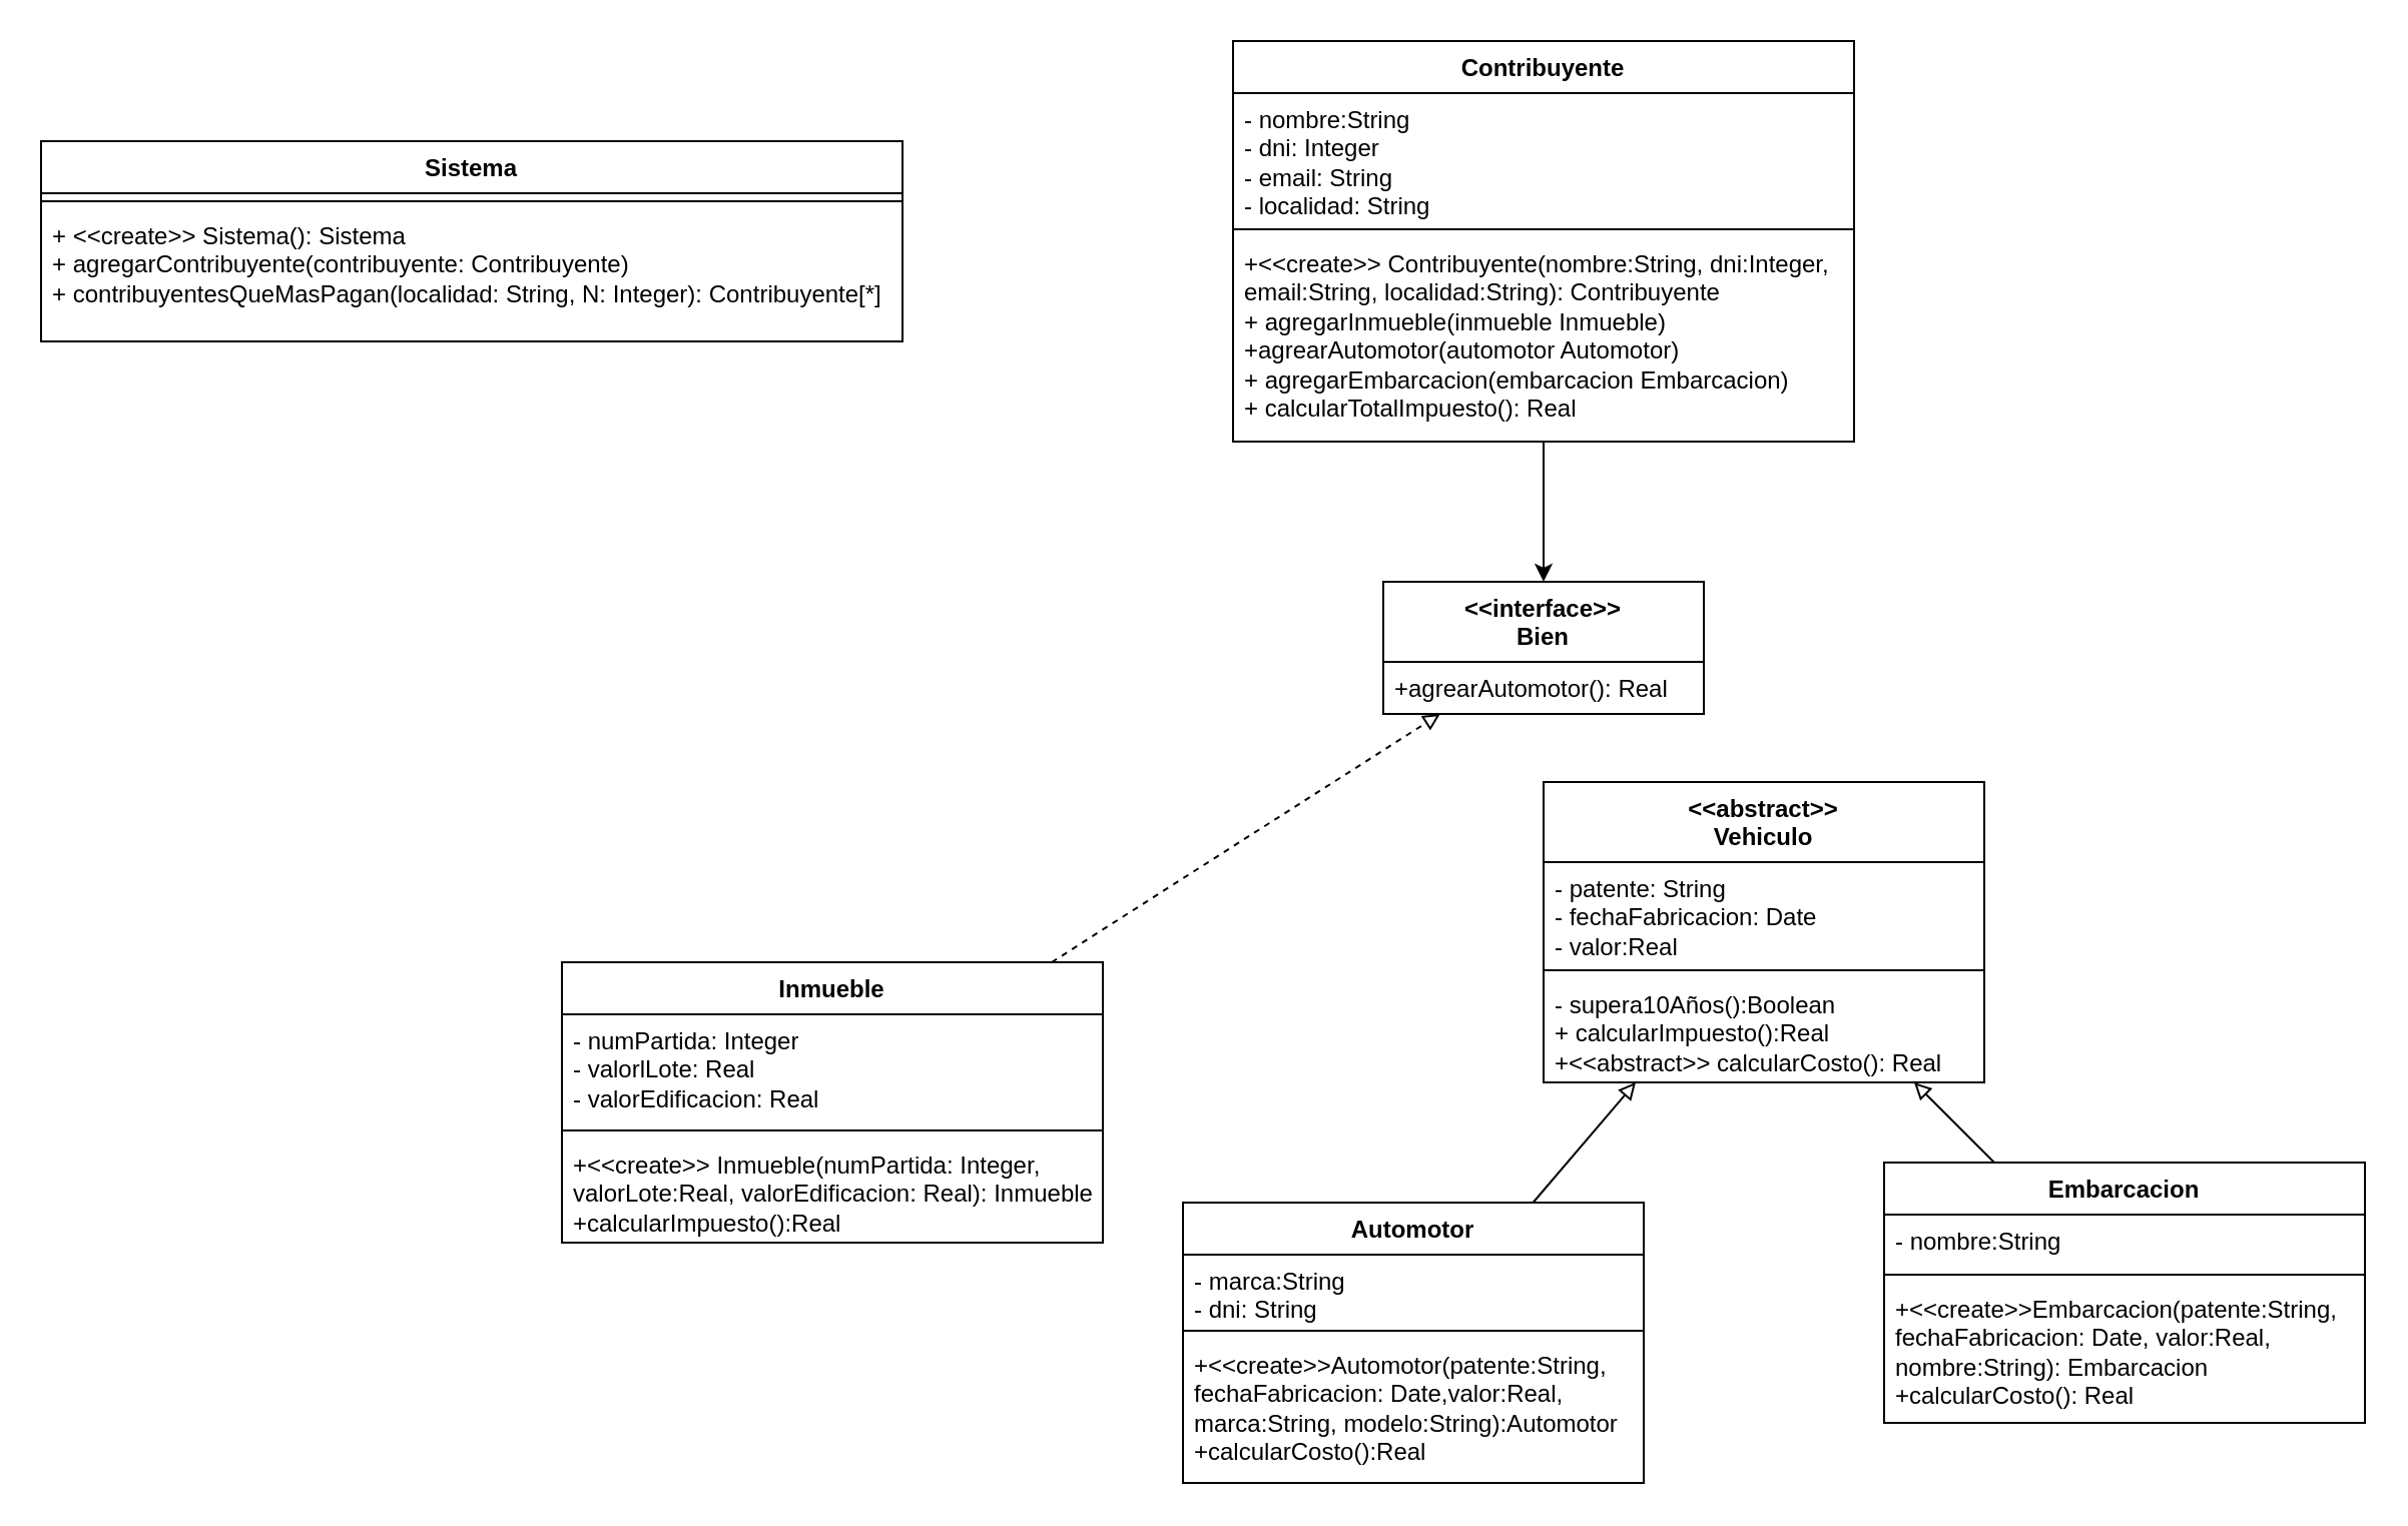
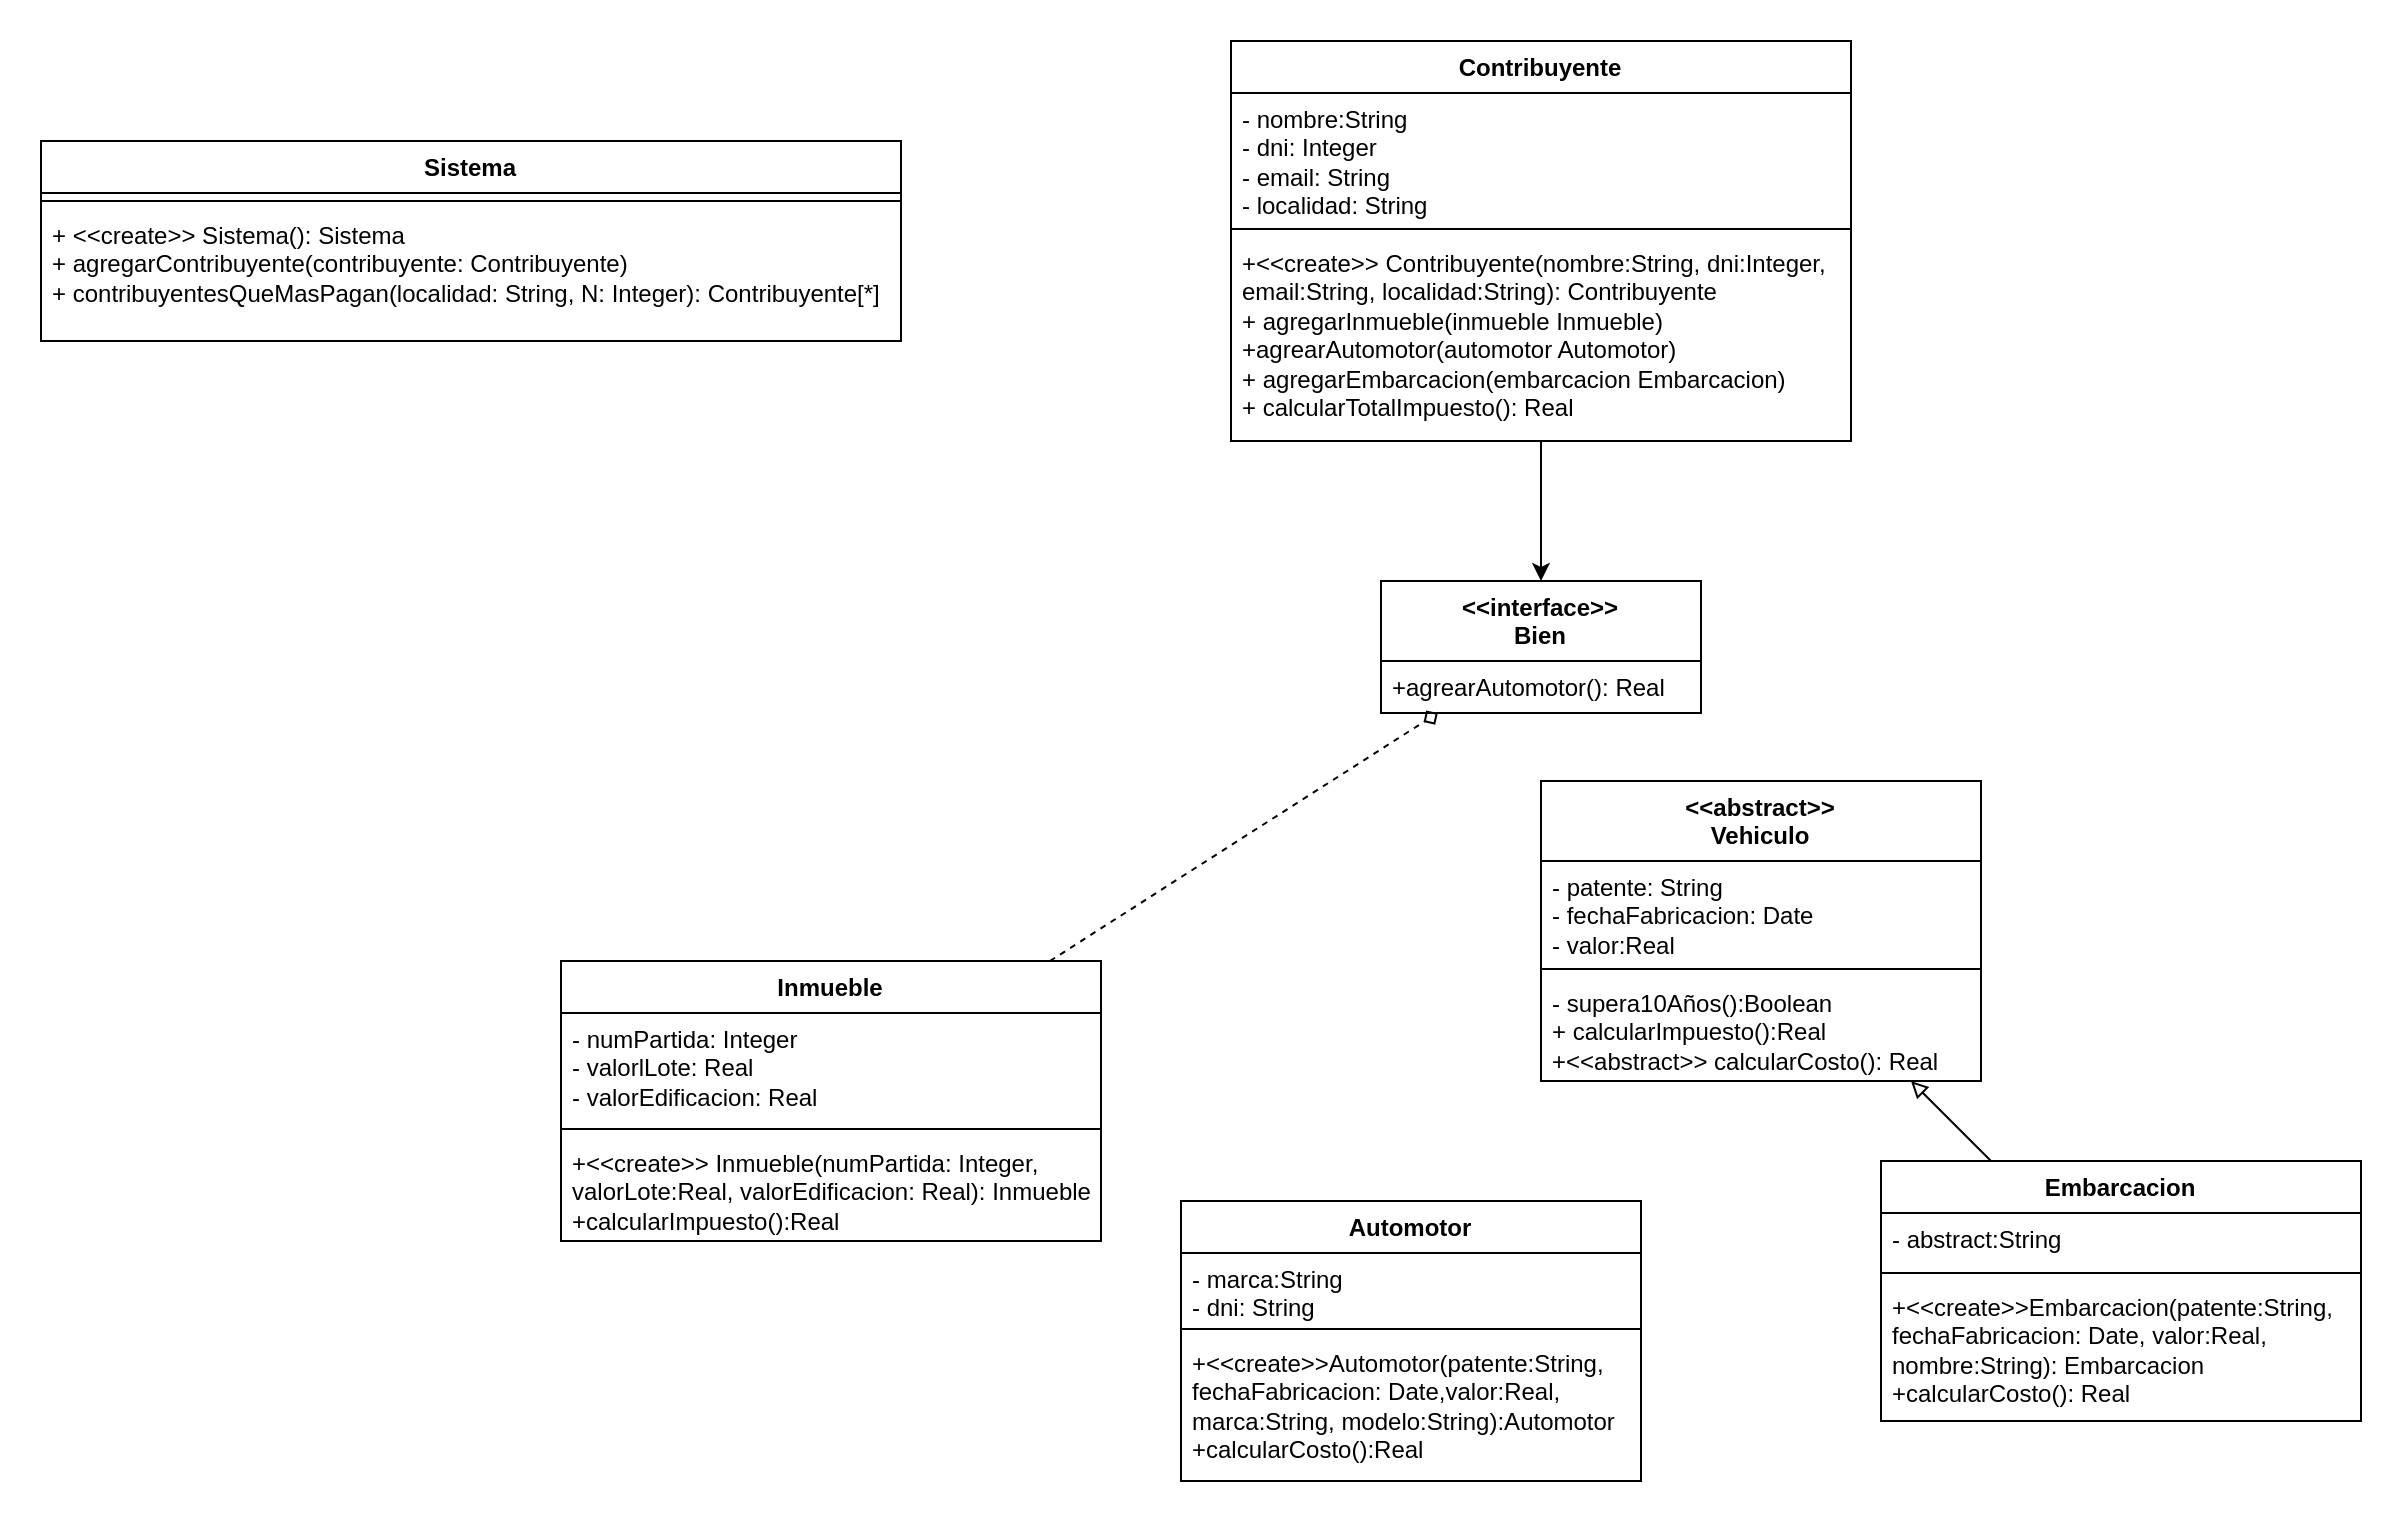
- <mxCell id="7" style="rounded=0;orthogonalLoop=1;jettySize=auto;html=1;dashed=1;endArrow=block;endFill=0;" edge="1" parent="1" source="8" target="29"><mxGeometry relative="1" as="geometry" /></mxCell>
+ <mxCell id="7" style="rounded=0;orthogonalLoop=1;jettySize=auto;html=1;dashed=1;endArrow=diamond;endFill=0;" edge="1" parent="1" source="8" target="29"><mxGeometry relative="1" as="geometry" /></mxCell>
- <mxCell id="12" style="rounded=0;orthogonalLoop=1;jettySize=auto;html=1;endArrow=block;endFill=0;" edge="1" parent="1" source="13" target="25"><mxGeometry relative="1" as="geometry" /></mxCell>
- <mxCell id="19" value="- nombre:String" style="text;strokeColor=none;fillColor=none;align=left;verticalAlign=top;spacingLeft=4;spacingRight=4;overflow=hidden;rotatable=0;points=[[0,0.5],[1,0.5]];portConstraint=eastwest;whiteSpace=wrap;html=1;" vertex="1" parent="18"><mxGeometry y="26" width="240" height="26" as="geometry" /></mxCell>
+ <mxCell id="19" value="- abstract:String" style="text;strokeColor=none;fillColor=none;align=left;verticalAlign=top;spacingLeft=4;spacingRight=4;overflow=hidden;rotatable=0;points=[[0,0.5],[1,0.5]];portConstraint=eastwest;whiteSpace=wrap;html=1;" vertex="1" parent="18"><mxGeometry y="26" width="240" height="26" as="geometry" /></mxCell>
